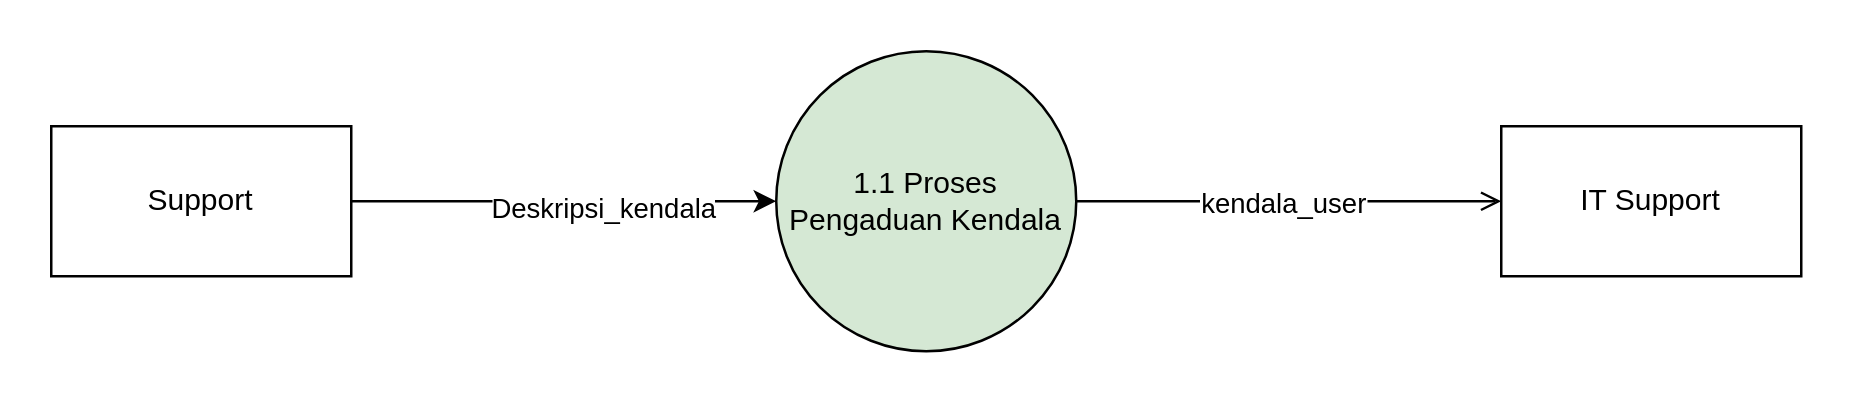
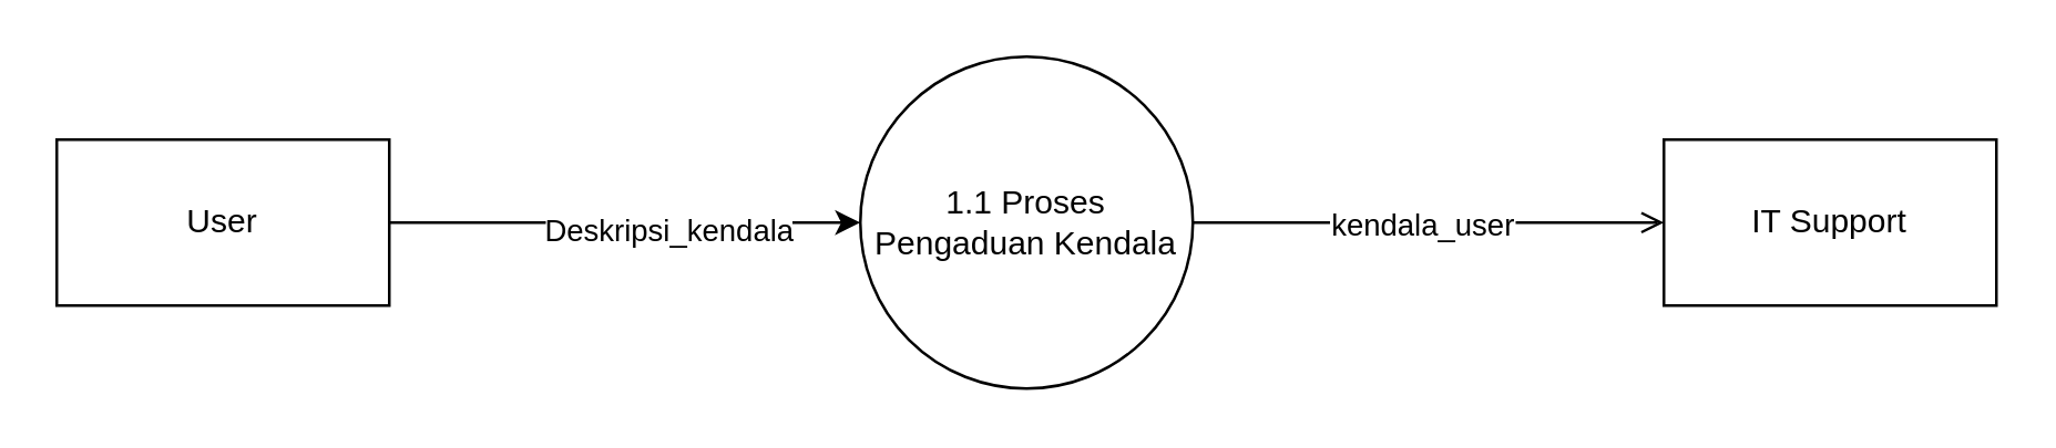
- <mxCell id="4" value="Support" style="rounded=0;whiteSpace=wrap;html=1;" vertex="1" parent="1"><mxGeometry x="20" y="50" width="120" height="60" as="geometry" /></mxCell>
+ <mxCell id="4" value="User" style="rounded=0;whiteSpace=wrap;html=1;" vertex="1" parent="1"><mxGeometry x="20" y="50" width="120" height="60" as="geometry" /></mxCell>
- <mxCell id="8" value="1.1 Proses Pengaduan Kendala" style="ellipse;whiteSpace=wrap;html=1;aspect=fixed;fillColor=#d5e8d4;" vertex="1" parent="1"><mxGeometry x="310" y="20" width="120" height="120" as="geometry" /></mxCell>
+ <mxCell id="8" value="1.1 Proses Pengaduan Kendala" style="ellipse;whiteSpace=wrap;html=1;aspect=fixed;" vertex="1" parent="1"><mxGeometry x="310" y="20" width="120" height="120" as="geometry" /></mxCell>
